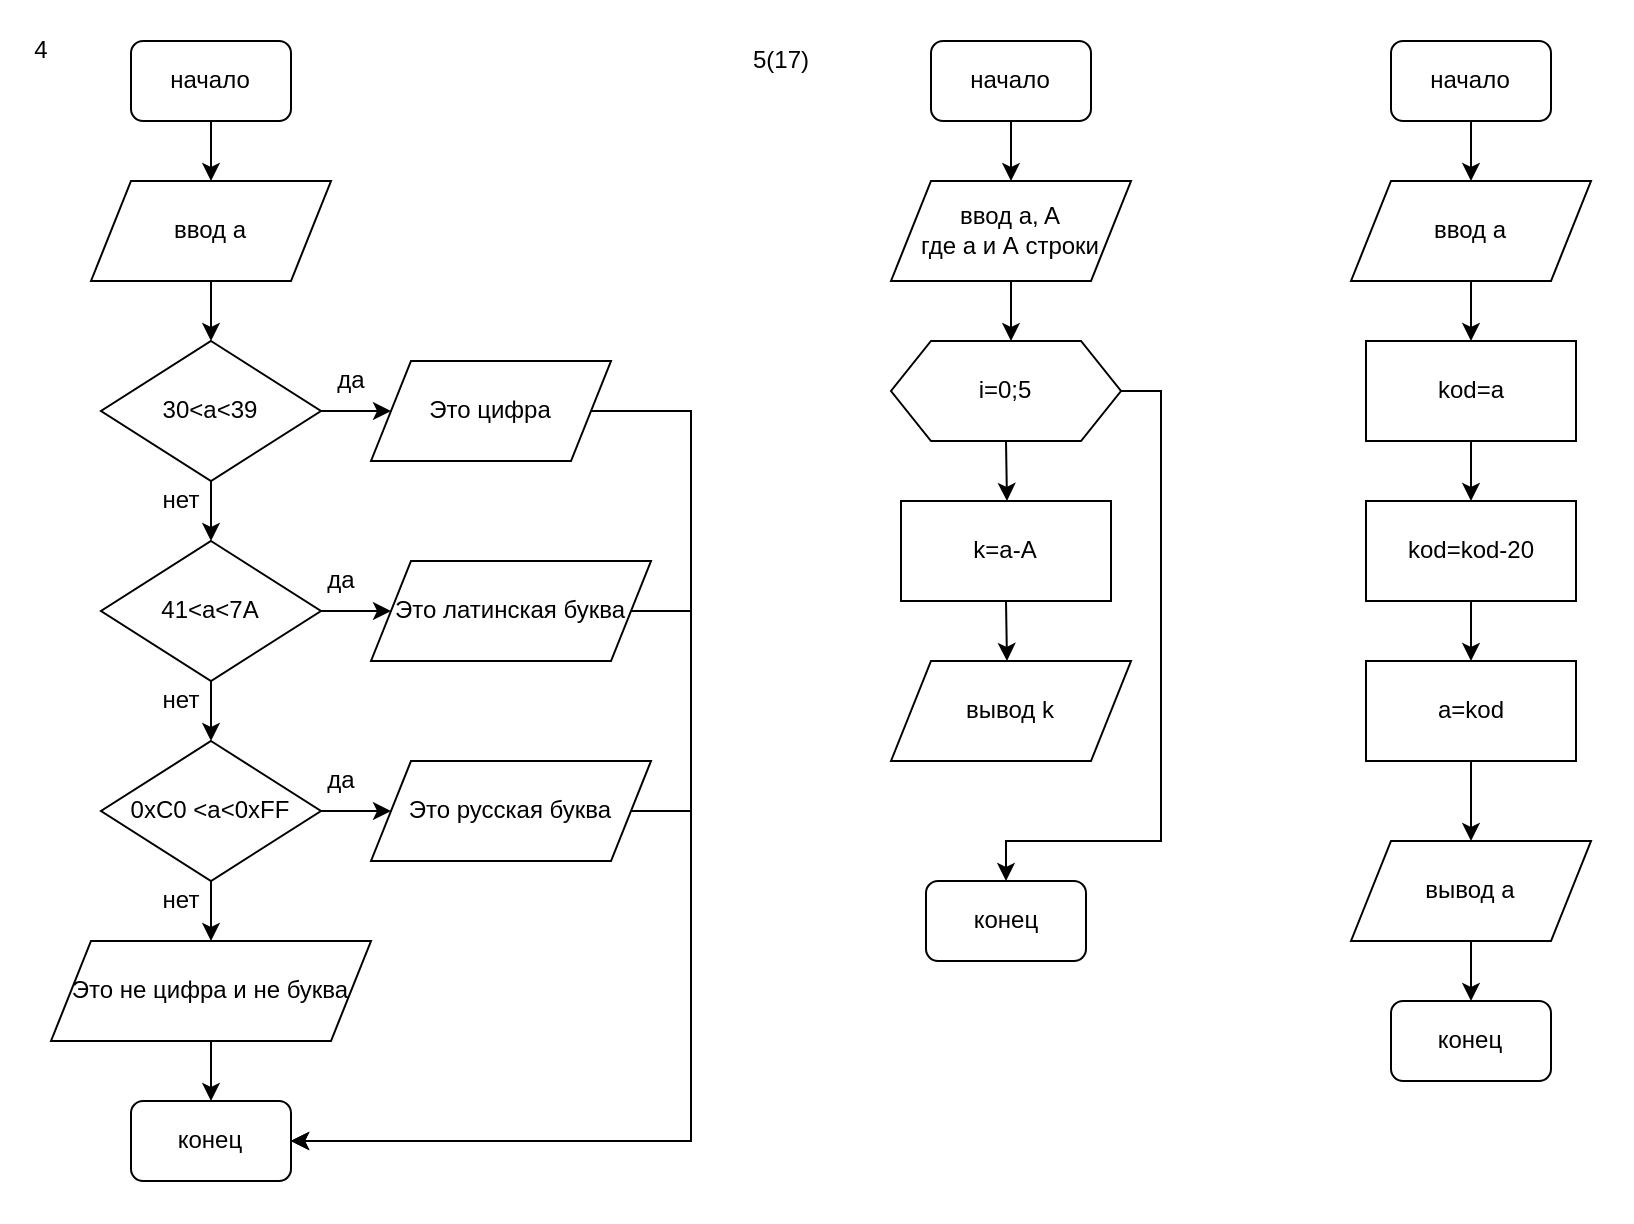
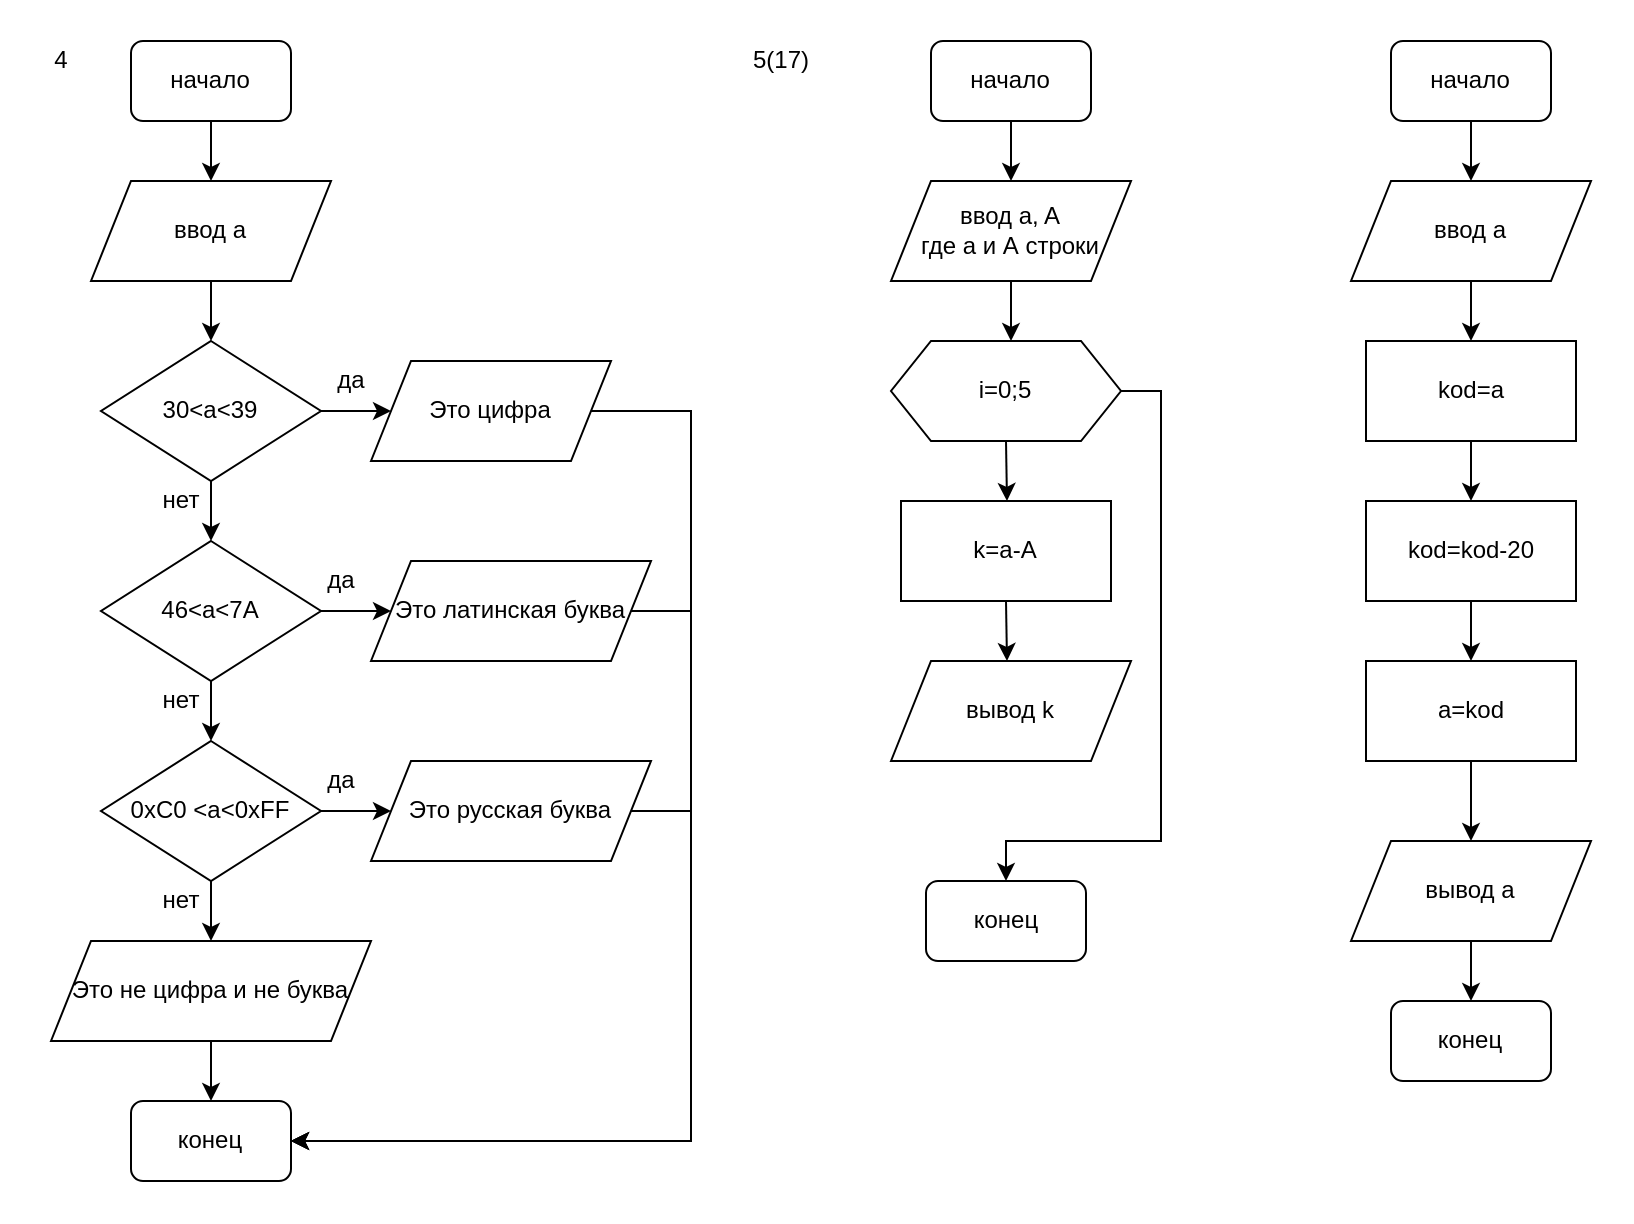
- <mxCell id="30" value="4" style="text;html=1;align=center;verticalAlign=middle;resizable=0;points=[];autosize=1;strokeColor=none;fillColor=none;" vertex="1" parent="1"><mxGeometry x="10" y="15" width="20" height="20" as="geometry" /></mxCell>
+ <mxCell id="30" value="4" style="text;html=1;align=center;verticalAlign=middle;resizable=0;points=[];autosize=1;strokeColor=none;fillColor=none;" vertex="1" parent="1"><mxGeometry x="20" y="20" width="20" height="20" as="geometry" /></mxCell>
- <mxCell id="15" value="41&amp;lt;a&amp;lt;7А" style="rhombus;whiteSpace=wrap;html=1;" vertex="1" parent="1"><mxGeometry x="50" y="270" width="110" height="70" as="geometry" /></mxCell>
+ <mxCell id="15" value="46&amp;lt;a&amp;lt;7А" style="rhombus;whiteSpace=wrap;html=1;" vertex="1" parent="1"><mxGeometry x="50" y="270" width="110" height="70" as="geometry" /></mxCell>
